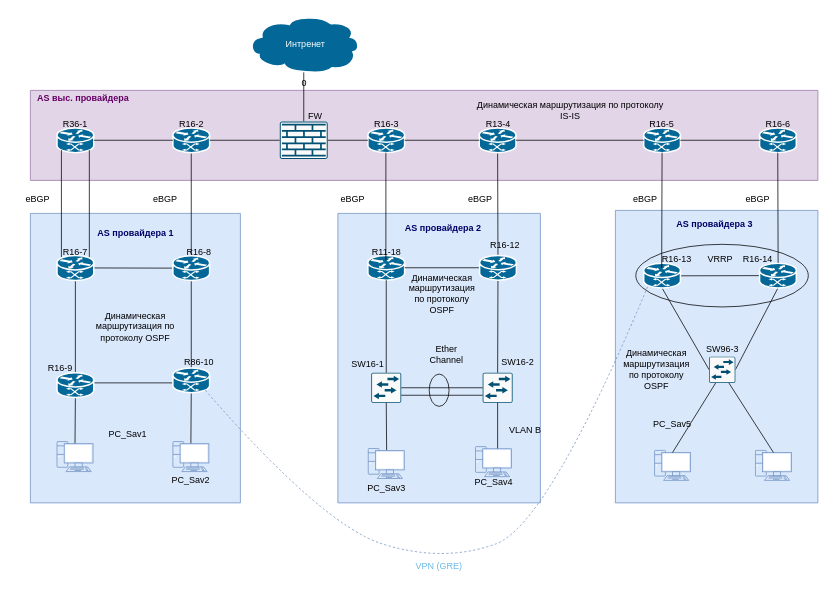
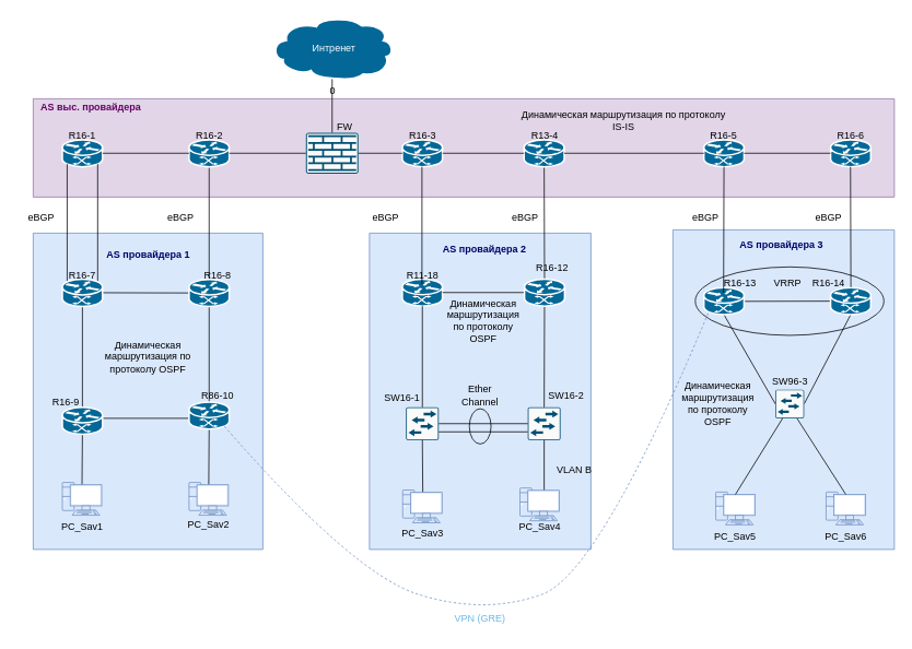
- <mxCell id="76" value="R36-1" style="text;html=1;align=center;verticalAlign=middle;whiteSpace=wrap;rounded=0;" parent="1" vertex="1"><mxGeometry x="70" y="150" width="60" height="30" as="geometry" /></mxCell>
+ <mxCell id="76" value="R16-1" style="text;html=1;align=center;verticalAlign=middle;whiteSpace=wrap;rounded=0;" parent="1" vertex="1"><mxGeometry x="70" y="150" width="60" height="30" as="geometry" /></mxCell>
- <mxCell id="54" value="Ether Channel" style="text;html=1;align=center;verticalAlign=middle;whiteSpace=wrap;rounded=0;" parent="1" vertex="1"><mxGeometry x="565.01" y="456.5" width="60" height="30" as="geometry" /></mxCell>
+ <mxCell id="54" value="Ether Channel" style="text;html=1;align=center;verticalAlign=middle;whiteSpace=wrap;rounded=0;" parent="1" vertex="1"><mxGeometry x="555.01" y="466.5" width="60" height="30" as="geometry" /></mxCell>
- <mxCell id="107" value="PC_Sav5" style="text;html=1;align=center;verticalAlign=middle;whiteSpace=wrap;rounded=0;" parent="1" vertex="1"><mxGeometry x="866.25" y="550" width="60" height="30" as="geometry" /></mxCell>
+ <mxCell id="107" value="PC_Sav5" style="text;html=1;align=center;verticalAlign=middle;whiteSpace=wrap;rounded=0;" parent="1" vertex="1"><mxGeometry x="866.25" y="640" width="60" height="30" as="geometry" /></mxCell>
- <mxCell id="103" value="PC_Sav1" style="text;html=1;align=center;verticalAlign=middle;whiteSpace=wrap;rounded=0;" parent="1" vertex="1"><mxGeometry x="139.5" y="563.25" width="60" height="30" as="geometry" /></mxCell>
+ <mxCell id="103" value="PC_Sav1" style="text;html=1;align=center;verticalAlign=middle;whiteSpace=wrap;rounded=0;" parent="1" vertex="1"><mxGeometry x="69.5" y="628.25" width="60" height="30" as="geometry" /></mxCell>
+ <mxCell id="108" value="PC_Sav6" style="text;html=1;align=center;verticalAlign=middle;whiteSpace=wrap;rounded=0;" parent="1" vertex="1"><mxGeometry x="1000.75" y="640" width="60" height="30" as="geometry" /></mxCell>
